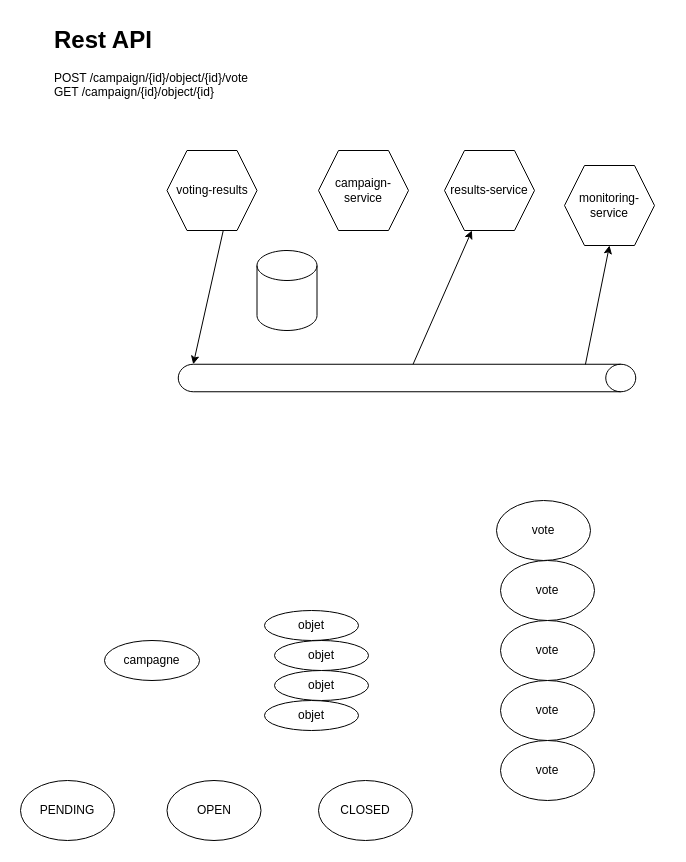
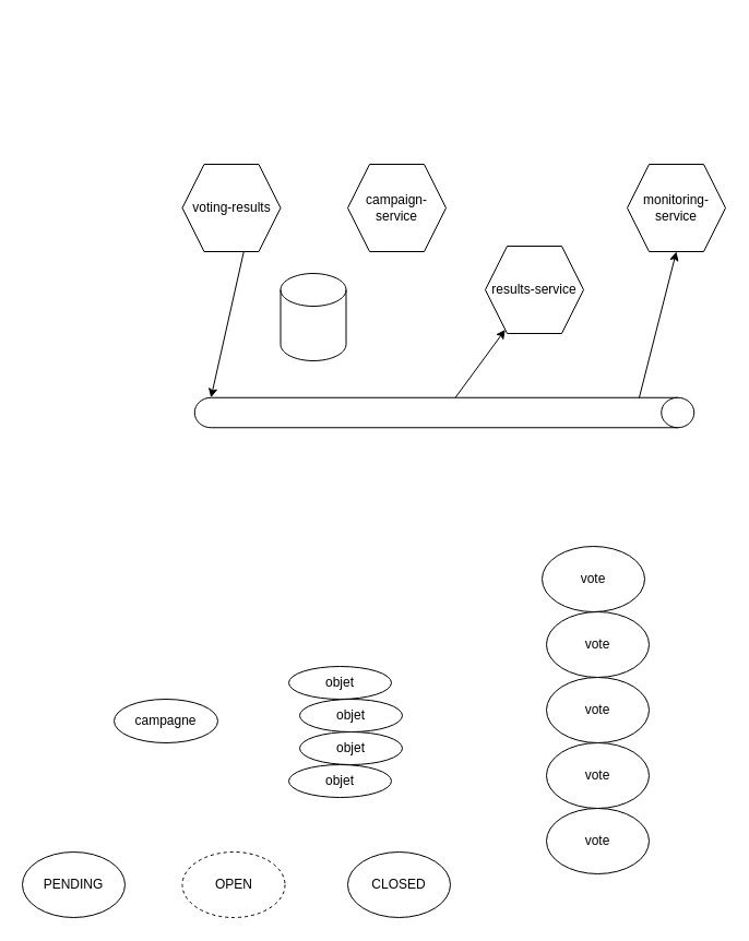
- <mxCell id="14" value="&lt;h1&gt;Rest API&lt;/h1&gt;&lt;p&gt;&lt;span style=&quot;background-color: initial;&quot;&gt;POST /campaign/{id}/object/{id}/vote&lt;br&gt;&lt;/span&gt;GET /campaign/{id}/object/{id}&lt;/p&gt;&lt;p&gt;&lt;br&gt;&lt;/p&gt;" style="text;html=1;strokeColor=none;fillColor=none;spacing=5;spacingTop=-20;whiteSpace=wrap;overflow=hidden;rounded=0;" parent="1" vertex="1"><mxGeometry x="49" y="20" width="210" height="120" as="geometry" /></mxCell>
- <mxCell id="4" value="results-service" style="shape=hexagon;perimeter=hexagonPerimeter2;whiteSpace=wrap;html=1;fixedSize=1;" parent="1" vertex="1"><mxGeometry x="444" y="150" width="90" height="80" as="geometry" /></mxCell>
+ <mxCell id="4" value="results-service" style="shape=hexagon;perimeter=hexagonPerimeter2;whiteSpace=wrap;html=1;fixedSize=1;" parent="1" vertex="1"><mxGeometry x="444" y="225" width="90" height="80" as="geometry" /></mxCell>
- <mxCell id="5" value="monitoring-service" style="shape=hexagon;perimeter=hexagonPerimeter2;whiteSpace=wrap;html=1;fixedSize=1;" parent="1" vertex="1"><mxGeometry x="564" y="165" width="90" height="80" as="geometry" /></mxCell>
+ <mxCell id="5" value="monitoring-service" style="shape=hexagon;perimeter=hexagonPerimeter2;whiteSpace=wrap;html=1;fixedSize=1;" parent="1" vertex="1"><mxGeometry x="574" y="150" width="90" height="80" as="geometry" /></mxCell>
- <mxCell id="20" value="OPEN" style="ellipse;whiteSpace=wrap;html=1;" parent="1" vertex="1"><mxGeometry x="166.5" y="780" width="94" height="60" as="geometry" /></mxCell>
+ <mxCell id="20" value="OPEN" style="ellipse;whiteSpace=wrap;html=1;dashed=1;" parent="1" vertex="1"><mxGeometry x="166.5" y="780" width="94" height="60" as="geometry" /></mxCell>
